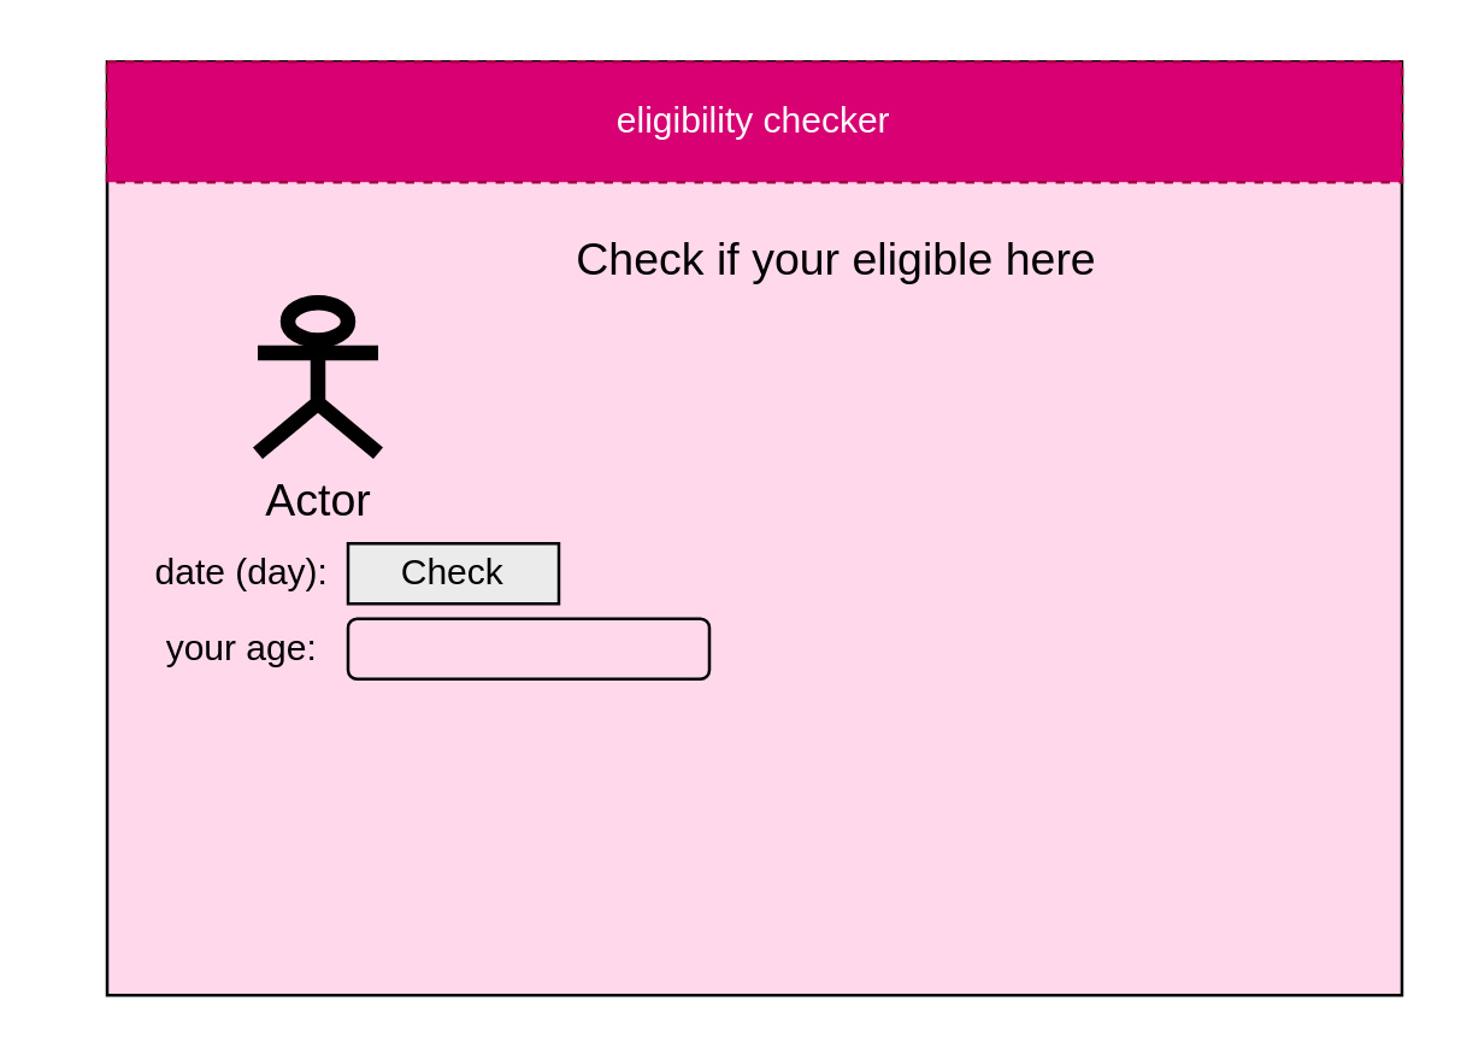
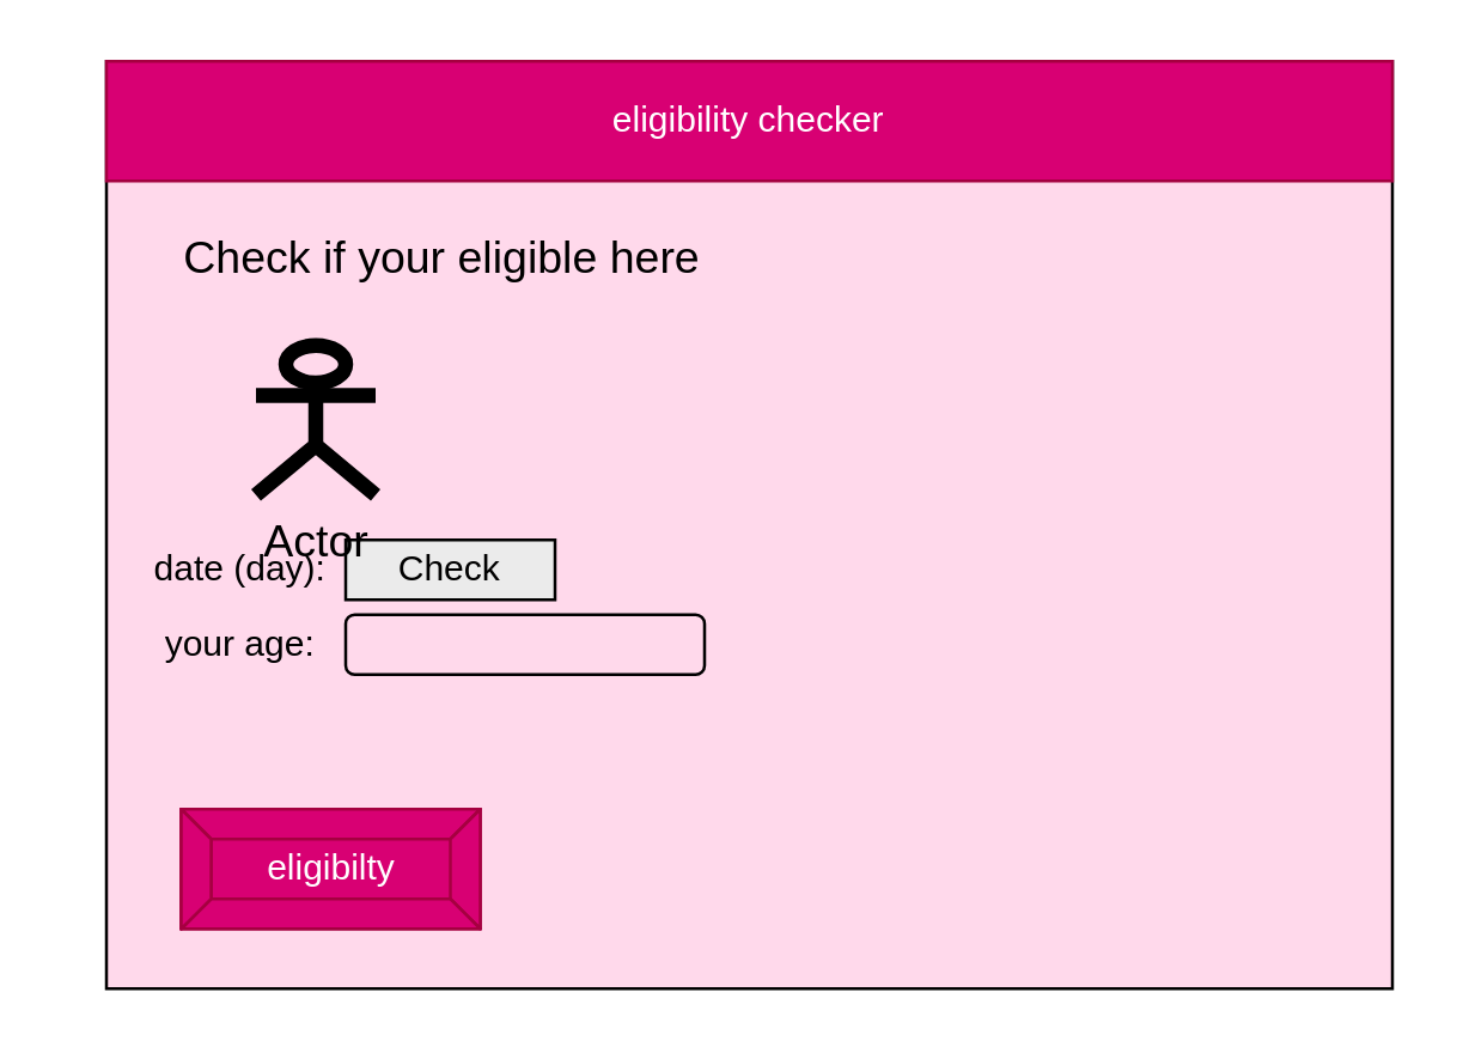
- <mxCell id="3" value="eligibility checker" style="rounded=0;whiteSpace=wrap;html=1;fillColor=#d80073;fontColor=#ffffff;strokeColor=#A50040;dashed=1;" parent="1" vertex="1"><mxGeometry x="35" y="20" width="430" height="40" as="geometry" /></mxCell>
+ <mxCell id="3" value="eligibility checker" style="rounded=0;whiteSpace=wrap;html=1;fillColor=#d80073;fontColor=#ffffff;strokeColor=#A50040;" parent="1" vertex="1"><mxGeometry x="35" y="20" width="430" height="40" as="geometry" /></mxCell>
- <mxCell id="5" value="Check if your eligible here" style="text;html=1;align=center;verticalAlign=middle;whiteSpace=wrap;rounded=0;strokeColor=none;fontColor=#000000;strokeWidth=5;fontSize=15;" vertex="1" parent="1"><mxGeometry x="180" y="70" width="195" height="30" as="geometry" /></mxCell>
+ <mxCell id="5" value="Check if your eligible here" style="text;html=1;align=center;verticalAlign=middle;whiteSpace=wrap;rounded=0;strokeColor=none;fontColor=#000000;strokeWidth=5;fontSize=15;" vertex="1" parent="1"><mxGeometry x="50" y="70" width="195" height="30" as="geometry" /></mxCell>
- <mxCell id="10" value="Actor" style="shape=umlActor;verticalLabelPosition=bottom;verticalAlign=top;outlineConnect=0;fontSize=15;fontColor=#000000;strokeColor=#000000;strokeWidth=5;fillColor=none;html=1;" vertex="1" parent="1"><mxGeometry x="85" y="100" width="40" height="50" as="geometry" /></mxCell>
+ <mxCell id="10" value="Actor" style="shape=umlActor;verticalLabelPosition=bottom;verticalAlign=top;outlineConnect=0;fontSize=15;fontColor=#000000;strokeColor=#000000;strokeWidth=5;fillColor=none;html=1;" vertex="1" parent="1"><mxGeometry x="85" y="115" width="40" height="50" as="geometry" /></mxCell>
+ <mxCell id="4" value="eligibilty" style="labelPosition=center;verticalLabelPosition=middle;align=center;html=1;shape=mxgraph.basic.button;dx=10;fillColor=#d80073;fontColor=#ffffff;strokeColor=#A50040;" parent="1" vertex="1"><mxGeometry x="60" y="270" width="100" height="40" as="geometry" /></mxCell>
